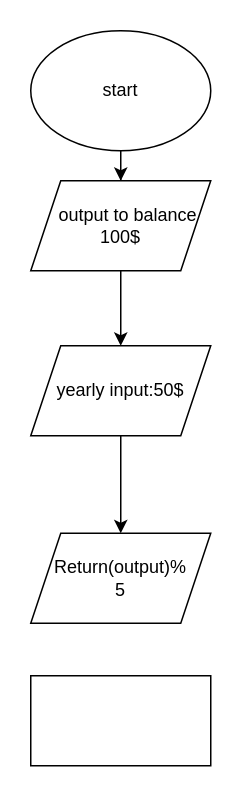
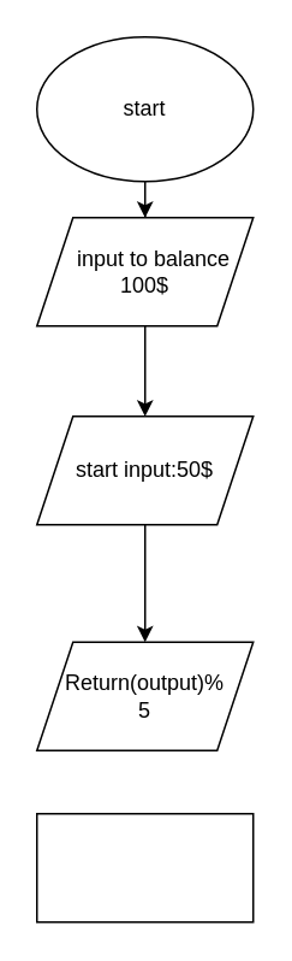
- <mxCell id="7" value="&amp;nbsp; &amp;nbsp;output to balance &lt;br&gt;100$" style="shape=parallelogram;perimeter=parallelogramPerimeter;whiteSpace=wrap;html=1;fixedSize=1;" vertex="1" parent="1"><mxGeometry x="20" y="120" width="120" height="60" as="geometry" /></mxCell>
+ <mxCell id="7" value="&amp;nbsp; &amp;nbsp;input to balance &lt;br&gt;100$" style="shape=parallelogram;perimeter=parallelogramPerimeter;whiteSpace=wrap;html=1;fixedSize=1;" vertex="1" parent="1"><mxGeometry x="20" y="120" width="120" height="60" as="geometry" /></mxCell>
- <mxCell id="6" value="yearly input:50$" style="shape=parallelogram;perimeter=parallelogramPerimeter;whiteSpace=wrap;html=1;fixedSize=1;" vertex="1" parent="1"><mxGeometry x="20" y="230" width="120" height="60" as="geometry" /></mxCell>
+ <mxCell id="6" value="start input:50$" style="shape=parallelogram;perimeter=parallelogramPerimeter;whiteSpace=wrap;html=1;fixedSize=1;" vertex="1" parent="1"><mxGeometry x="20" y="230" width="120" height="60" as="geometry" /></mxCell>
